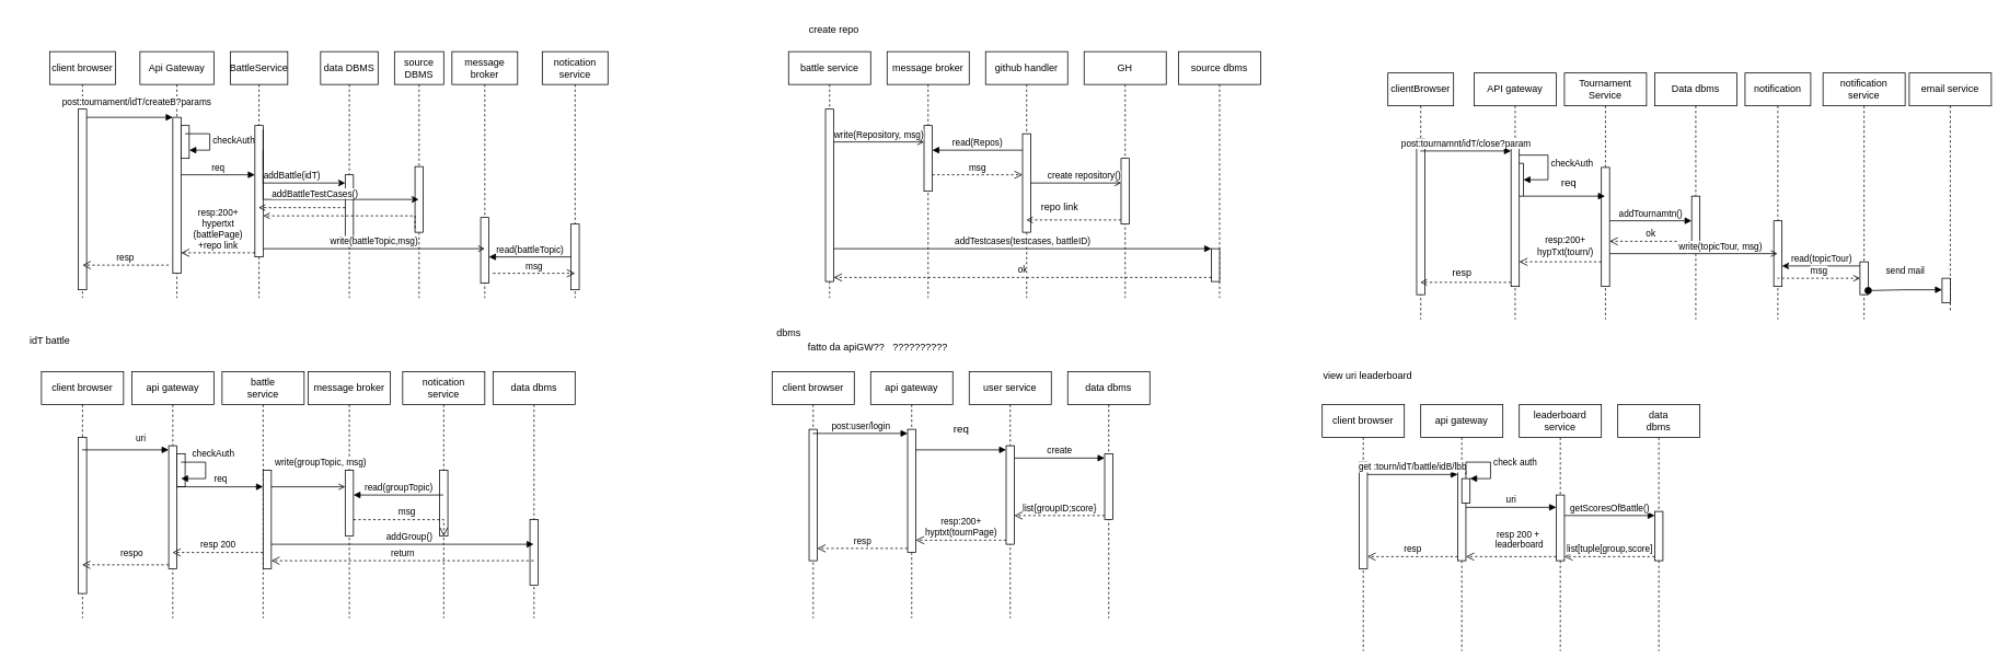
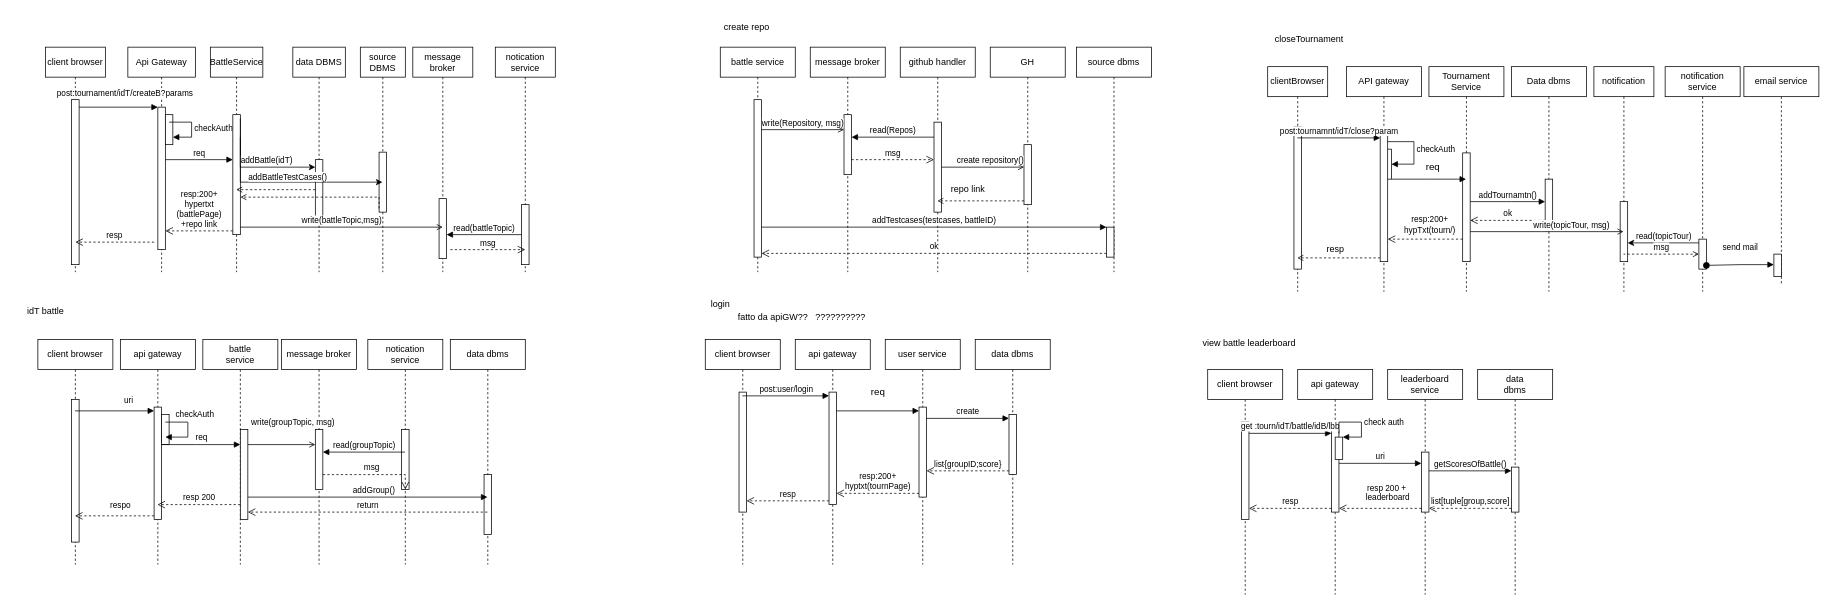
- <mxCell id="89" value="create repo" style="text;html=1;align=center;verticalAlign=middle;resizable=0;points=[];autosize=1;strokeColor=none;fillColor=none;" parent="1" vertex="1"><mxGeometry x="970" y="20" width="90" height="30" as="geometry" /></mxCell>
+ <mxCell id="89" value="create repo" style="text;html=1;align=center;verticalAlign=middle;resizable=0;points=[];autosize=1;strokeColor=none;fillColor=none;" parent="1" vertex="1"><mxGeometry x="950" y="20" width="90" height="30" as="geometry" /></mxCell>
+ <mxCell id="37" value="closeTournament" style="text;html=1;align=center;verticalAlign=middle;resizable=0;points=[];autosize=1;strokeColor=none;fillColor=none;" parent="1" vertex="1"><mxGeometry x="1690" y="36" width="110" height="30" as="geometry" /></mxCell>
- <mxCell id="88" value="dbms" style="text;html=1;align=center;verticalAlign=middle;resizable=0;points=[];autosize=1;strokeColor=none;fillColor=none;" parent="1" vertex="1"><mxGeometry x="935" y="390" width="50" height="30" as="geometry" /></mxCell>
+ <mxCell id="88" value="login" style="text;html=1;align=center;verticalAlign=middle;resizable=0;points=[];autosize=1;strokeColor=none;fillColor=none;" parent="1" vertex="1"><mxGeometry x="935" y="390" width="50" height="30" as="geometry" /></mxCell>
- <mxCell id="90" value="view uri leaderboard" style="text;html=1;align=center;verticalAlign=middle;resizable=0;points=[];autosize=1;strokeColor=none;fillColor=none;" parent="1" vertex="1"><mxGeometry x="1590" y="442" width="150" height="30" as="geometry" /></mxCell>
+ <mxCell id="90" value="view battle leaderboard" style="text;html=1;align=center;verticalAlign=middle;resizable=0;points=[];autosize=1;strokeColor=none;fillColor=none;" parent="1" vertex="1"><mxGeometry x="1590" y="442" width="150" height="30" as="geometry" /></mxCell>
